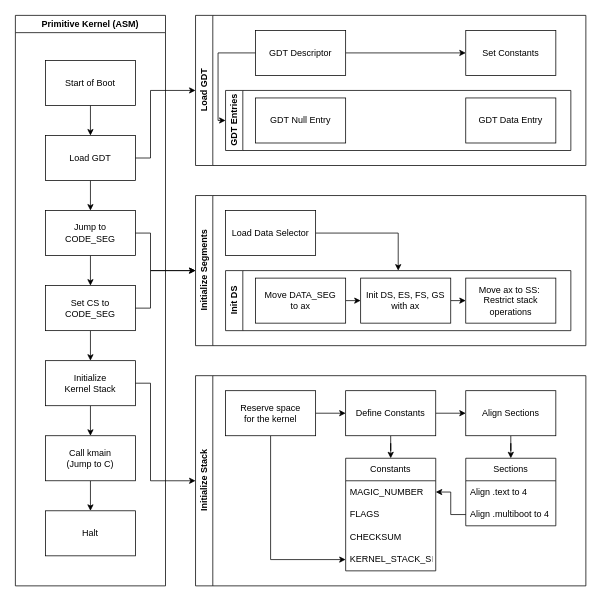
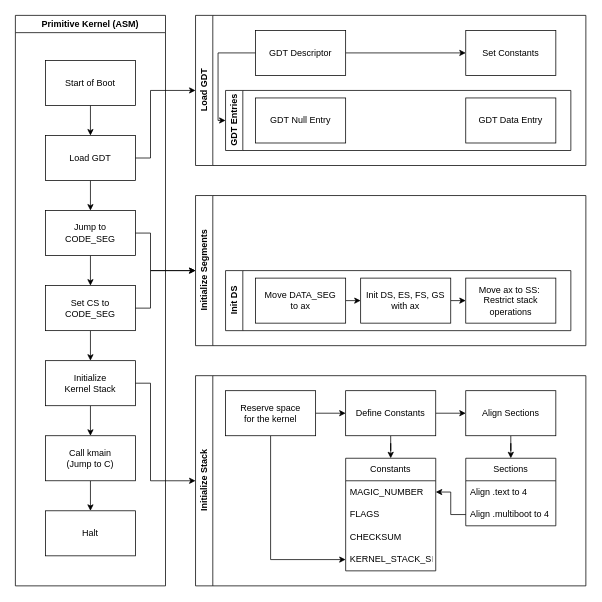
- <mxCell id="27" value="Load Data Selector" style="rounded=0;whiteSpace=wrap;html=1;" parent="25" vertex="1"><mxGeometry x="40" y="20" width="120" height="60" as="geometry" /></mxCell>
- <mxCell id="26" style="edgeStyle=orthogonalEdgeStyle;rounded=0;orthogonalLoop=1;jettySize=auto;html=1;entryX=0.5;entryY=0;entryDx=0;entryDy=0;" parent="25" source="27" target="28" edge="1"><mxGeometry relative="1" as="geometry"><Array as="points"><mxPoint x="270" y="50" /></Array></mxGeometry></mxCell>
